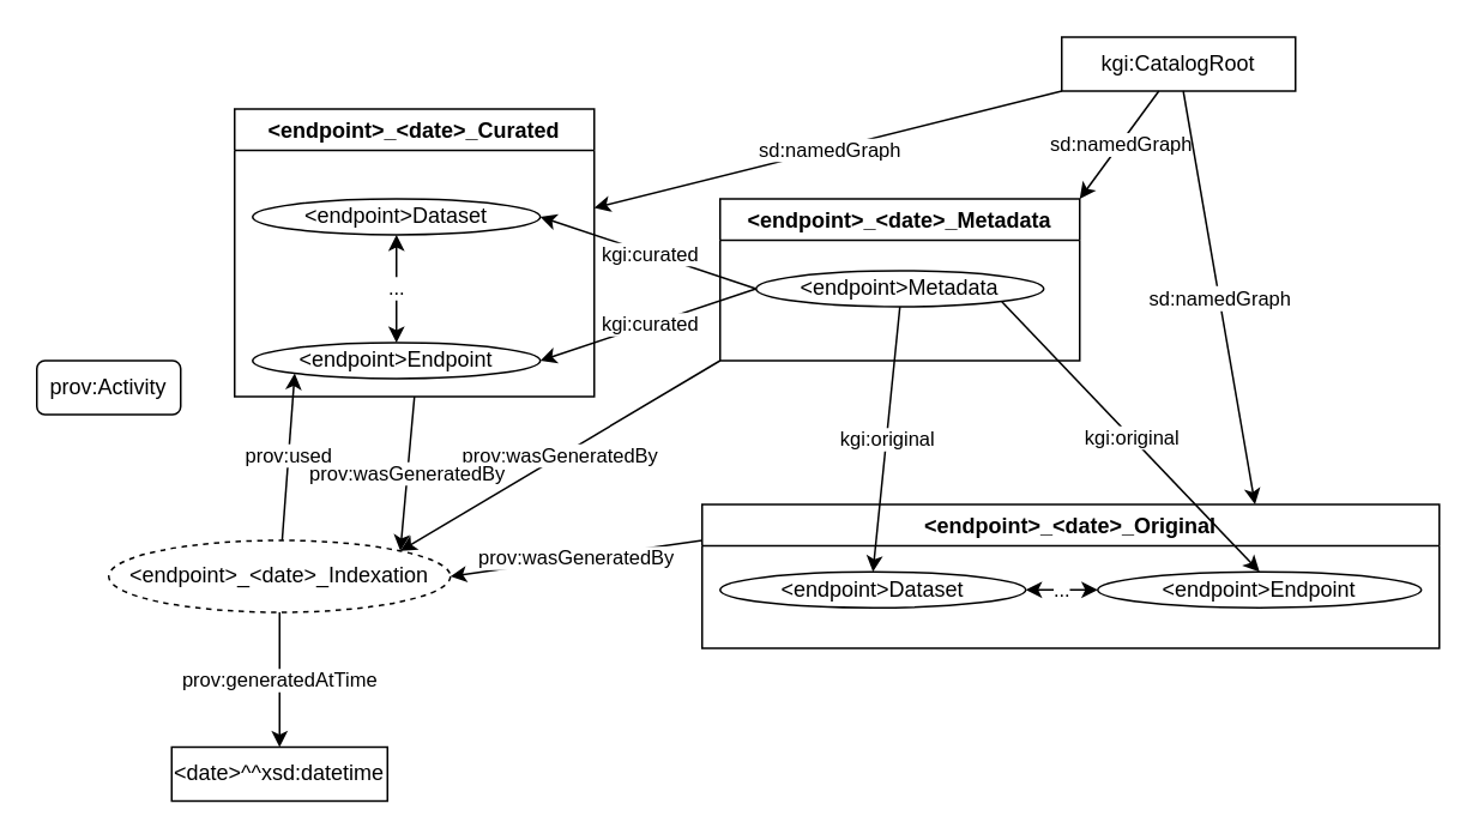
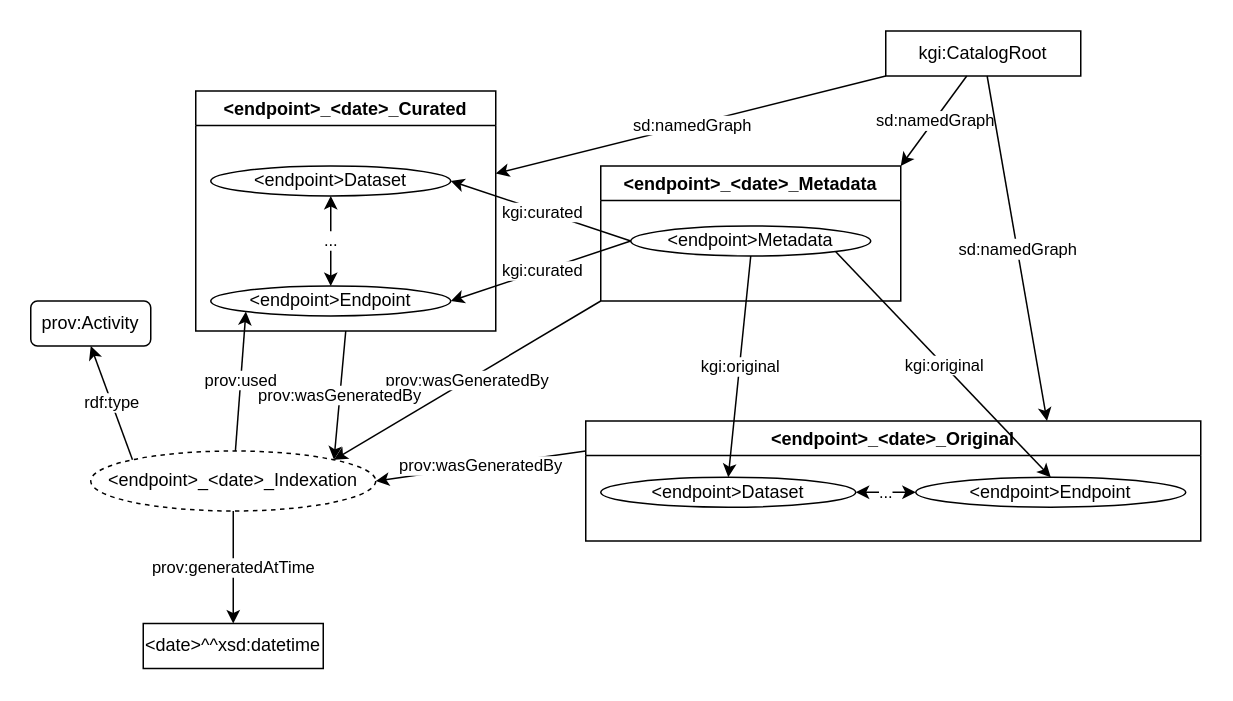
+ <mxCell id="12" value="rdf:type" style="endArrow=classic;html=1;rounded=0;exitX=0;exitY=0;exitDx=0;exitDy=0;entryX=0.5;entryY=1;entryDx=0;entryDy=0;" edge="1" parent="1" source="11" target="10"><mxGeometry width="50" height="50" relative="1" as="geometry"><mxPoint x="60" y="440" as="sourcePoint" /><mxPoint x="110" y="390" as="targetPoint" /></mxGeometry></mxCell>
